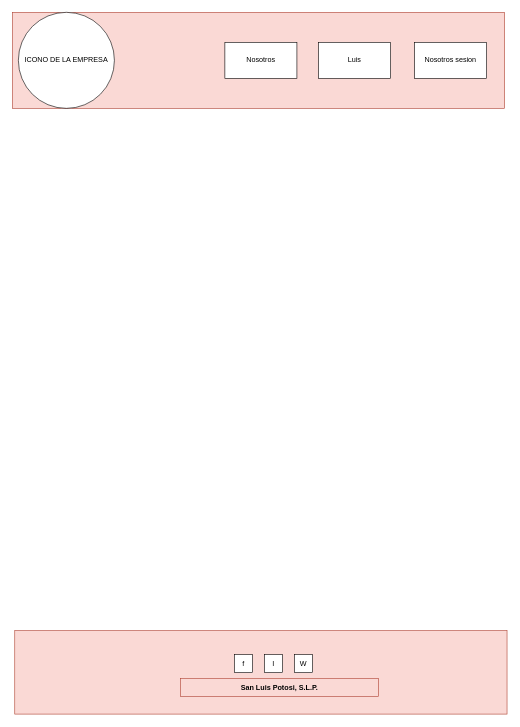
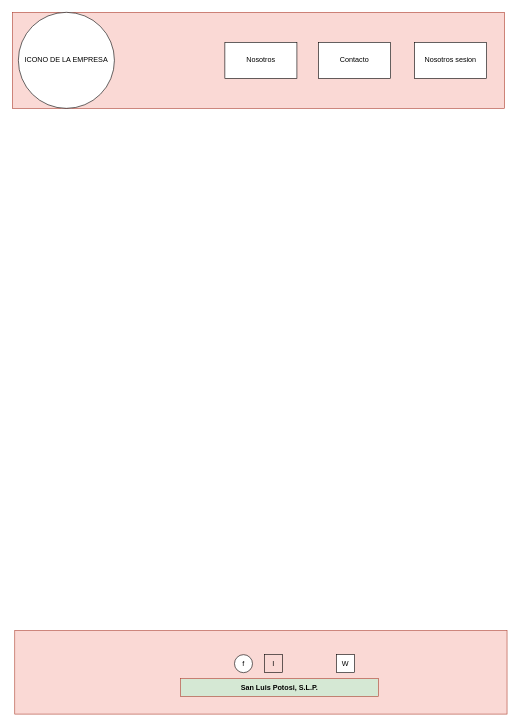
- <mxCell id="5" value="Luis" style="rounded=0;whiteSpace=wrap;html=1;" vertex="1" parent="1"><mxGeometry x="530" y="70" width="120" height="60" as="geometry" /></mxCell>
+ <mxCell id="5" value="Contacto" style="rounded=0;whiteSpace=wrap;html=1;" vertex="1" parent="1"><mxGeometry x="530" y="70" width="120" height="60" as="geometry" /></mxCell>
- <mxCell id="8" value="f" style="rounded=0;whiteSpace=wrap;html=1;" vertex="1" parent="1"><mxGeometry x="390" y="1090" width="30" height="30" as="geometry" /></mxCell>
+ <mxCell id="8" value="f" style="ellipse;whiteSpace=wrap;html=1;" vertex="1" parent="1"><mxGeometry x="390" y="1090" width="30" height="30" as="geometry" /></mxCell>
- <mxCell id="9" value="I" style="rounded=0;whiteSpace=wrap;html=1;" vertex="1" parent="1"><mxGeometry x="440" y="1090" width="30" height="30" as="geometry" /></mxCell>
+ <mxCell id="9" value="I" style="rounded=0;whiteSpace=wrap;html=1;fillColor=#fad9d5;" vertex="1" parent="1"><mxGeometry x="440" y="1090" width="30" height="30" as="geometry" /></mxCell>
- <mxCell id="10" value="W" style="rounded=0;whiteSpace=wrap;html=1;" vertex="1" parent="1"><mxGeometry x="490" y="1090" width="30" height="30" as="geometry" /></mxCell>
+ <mxCell id="10" value="W" style="rounded=0;whiteSpace=wrap;html=1;" vertex="1" parent="1"><mxGeometry x="560" y="1090" width="30" height="30" as="geometry" /></mxCell>
- <mxCell id="11" value="&lt;b&gt;San Luis Potosi, S.L.P.&lt;/b&gt;" style="rounded=0;whiteSpace=wrap;html=1;fillColor=#fad9d5;strokeColor=#ae4132;" vertex="1" parent="1"><mxGeometry x="300" y="1130" width="330" height="30" as="geometry" /></mxCell>
+ <mxCell id="11" value="&lt;b&gt;San Luis Potosi, S.L.P.&lt;/b&gt;" style="rounded=0;whiteSpace=wrap;html=1;fillColor=#d5e8d4;strokeColor=#ae4132;" vertex="1" parent="1"><mxGeometry x="300" y="1130" width="330" height="30" as="geometry" /></mxCell>
